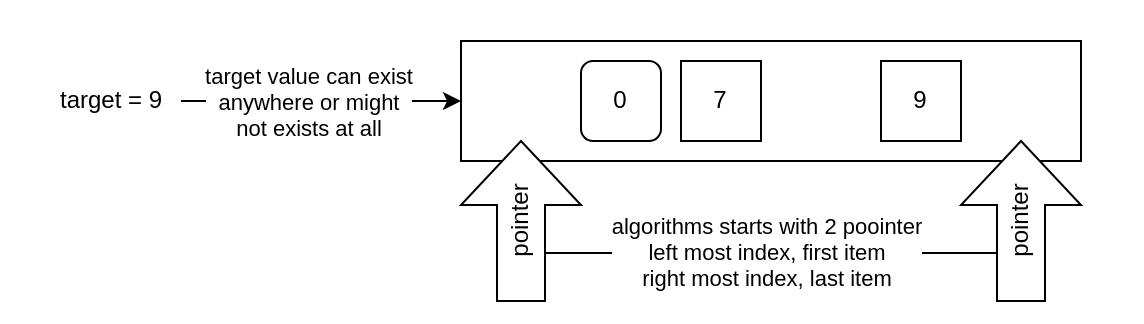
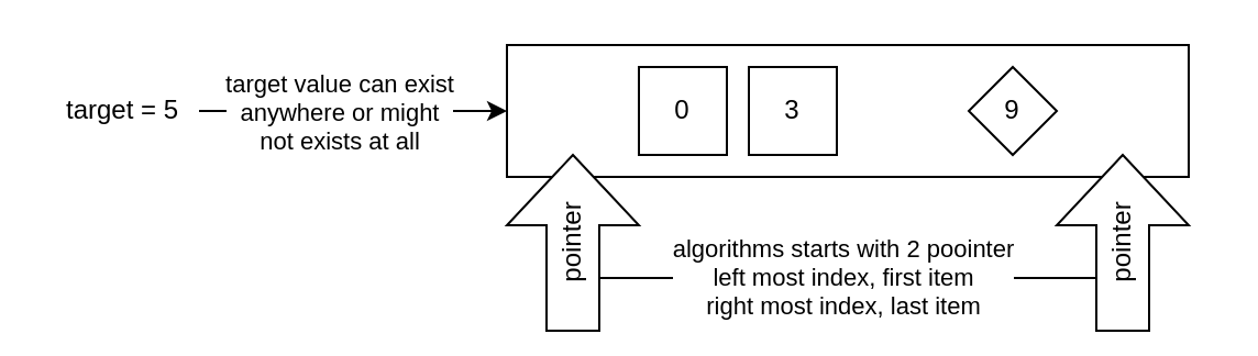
- <mxCell id="8" value="target = 9" style="text;html=1;align=center;verticalAlign=middle;resizable=0;points=[];autosize=1;strokeColor=none;fillColor=none;" vertex="1" parent="1"><mxGeometry x="20" y="35" width="70" height="30" as="geometry" /></mxCell>
+ <mxCell id="8" value="target = 5" style="text;html=1;align=center;verticalAlign=middle;resizable=0;points=[];autosize=1;strokeColor=none;fillColor=none;" vertex="1" parent="1"><mxGeometry x="20" y="35" width="70" height="30" as="geometry" /></mxCell>
- <mxCell id="3" value="0" style="whiteSpace=wrap;html=1;rounded=1;" vertex="1" parent="1"><mxGeometry x="290" y="30" width="40" height="40" as="geometry" /></mxCell>
+ <mxCell id="3" value="0" style="whiteSpace=wrap;html=1;" vertex="1" parent="1"><mxGeometry x="290" y="30" width="40" height="40" as="geometry" /></mxCell>
- <mxCell id="4" value="7" style="whiteSpace=wrap;html=1;" vertex="1" parent="1"><mxGeometry x="340" y="30" width="40" height="40" as="geometry" /></mxCell>
+ <mxCell id="4" value="3" style="whiteSpace=wrap;html=1;" vertex="1" parent="1"><mxGeometry x="340" y="30" width="40" height="40" as="geometry" /></mxCell>
- <mxCell id="5" value="9" style="whiteSpace=wrap;html=1;" vertex="1" parent="1"><mxGeometry x="440" y="30" width="40" height="40" as="geometry" /></mxCell>
+ <mxCell id="5" value="9" style="rhombus;whiteSpace=wrap;html=1;" vertex="1" parent="1"><mxGeometry x="440" y="30" width="40" height="40" as="geometry" /></mxCell>
